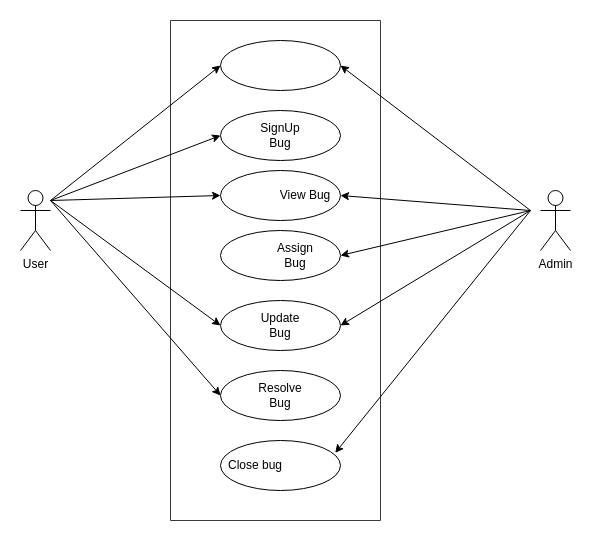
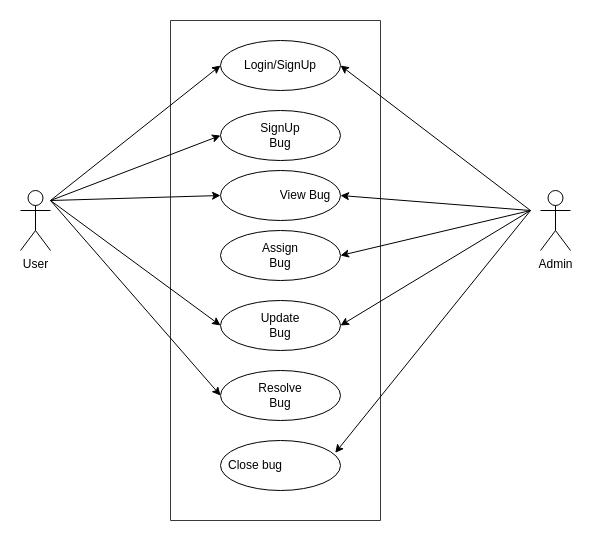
+ <mxCell id="4" value="Login/SignUp" style="text;html=1;align=center;verticalAlign=middle;whiteSpace=wrap;rounded=0;" vertex="1" parent="2"><mxGeometry x="80" y="30" width="60" height="30" as="geometry" /></mxCell>
- <mxCell id="12" value="Assign Bug" style="text;html=1;strokeColor=none;fillColor=none;align=center;verticalAlign=middle;whiteSpace=wrap;rounded=0;" vertex="1" parent="2"><mxGeometry x="95" y="220" width="60" height="30" as="geometry" /></mxCell>
+ <mxCell id="12" value="Assign Bug" style="text;html=1;strokeColor=none;fillColor=none;align=center;verticalAlign=middle;whiteSpace=wrap;rounded=0;" vertex="1" parent="2"><mxGeometry x="80" y="220" width="60" height="30" as="geometry" /></mxCell>
